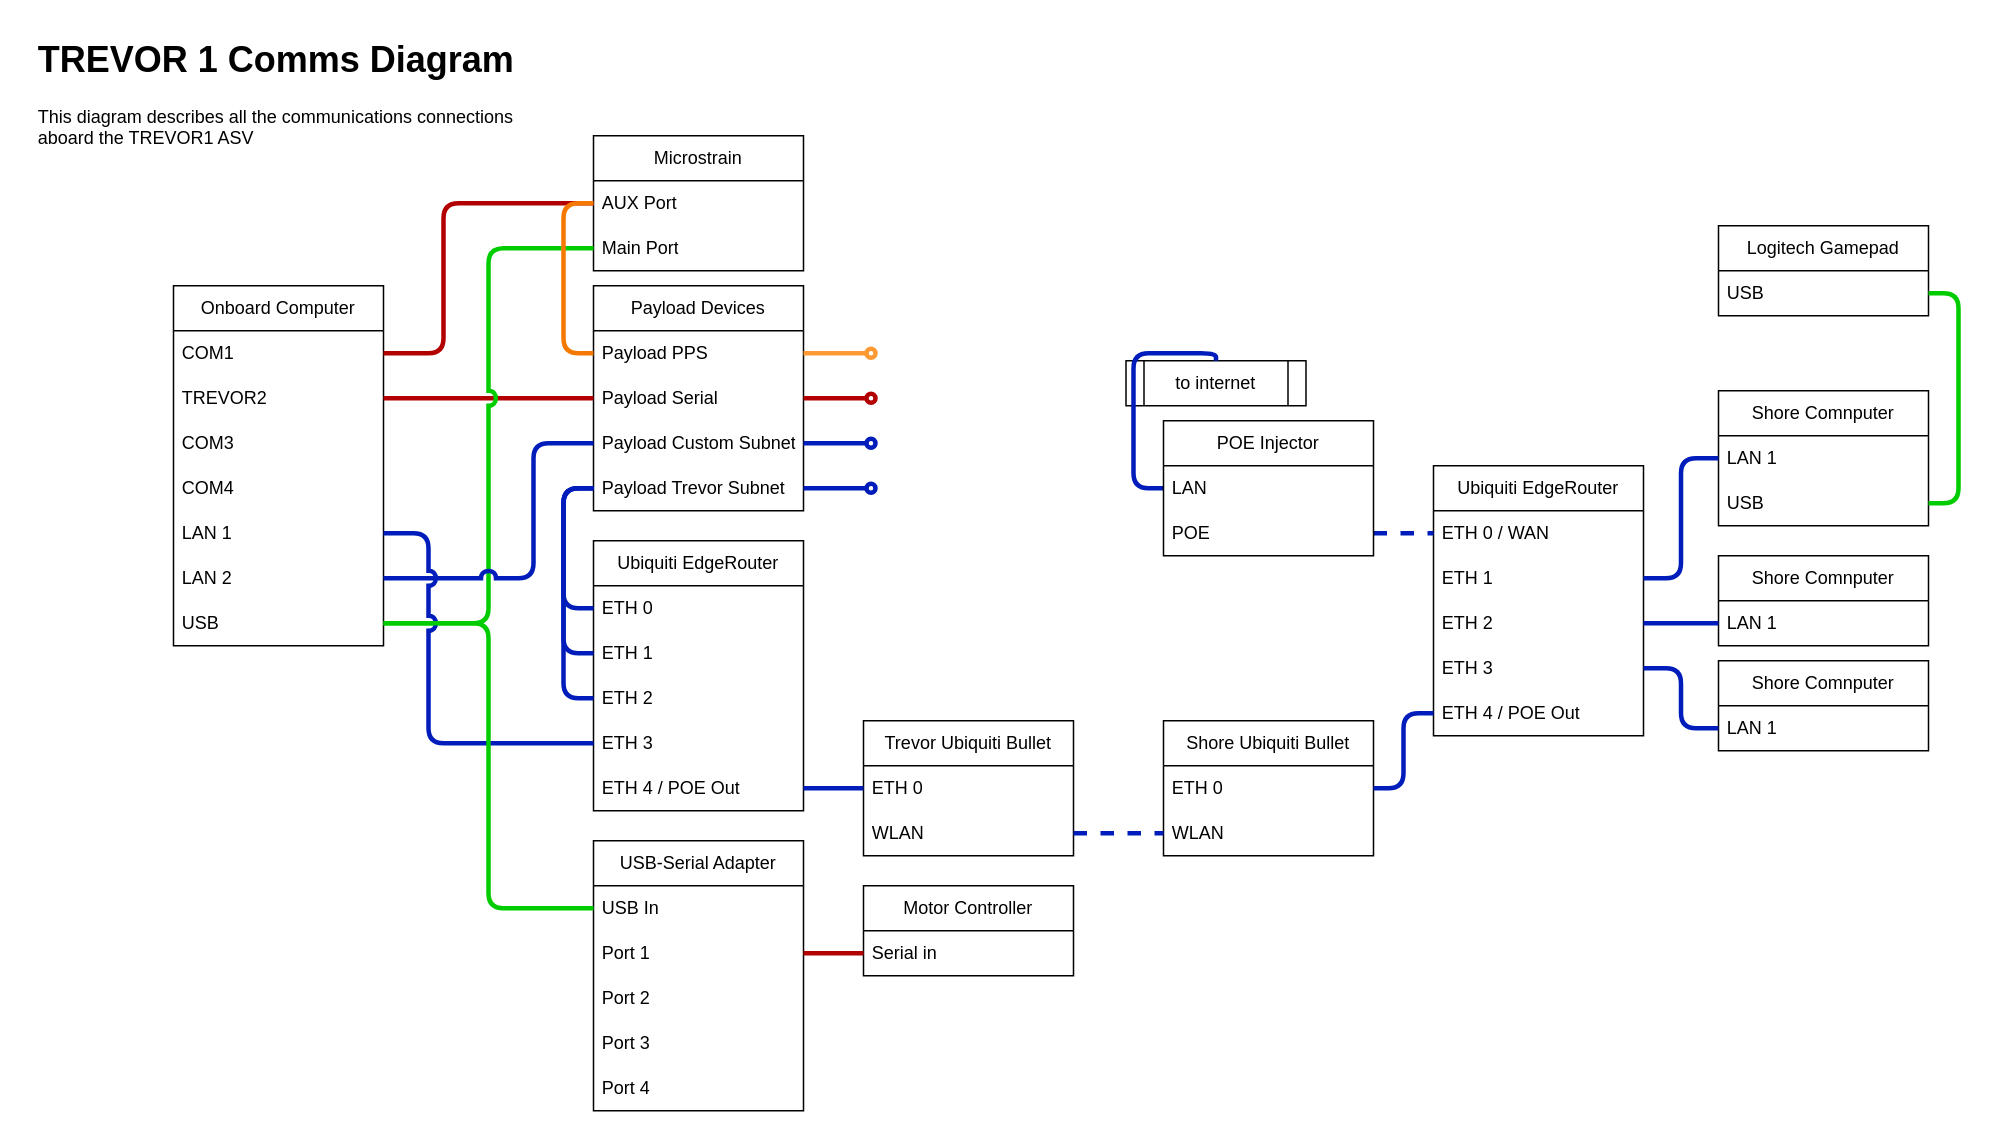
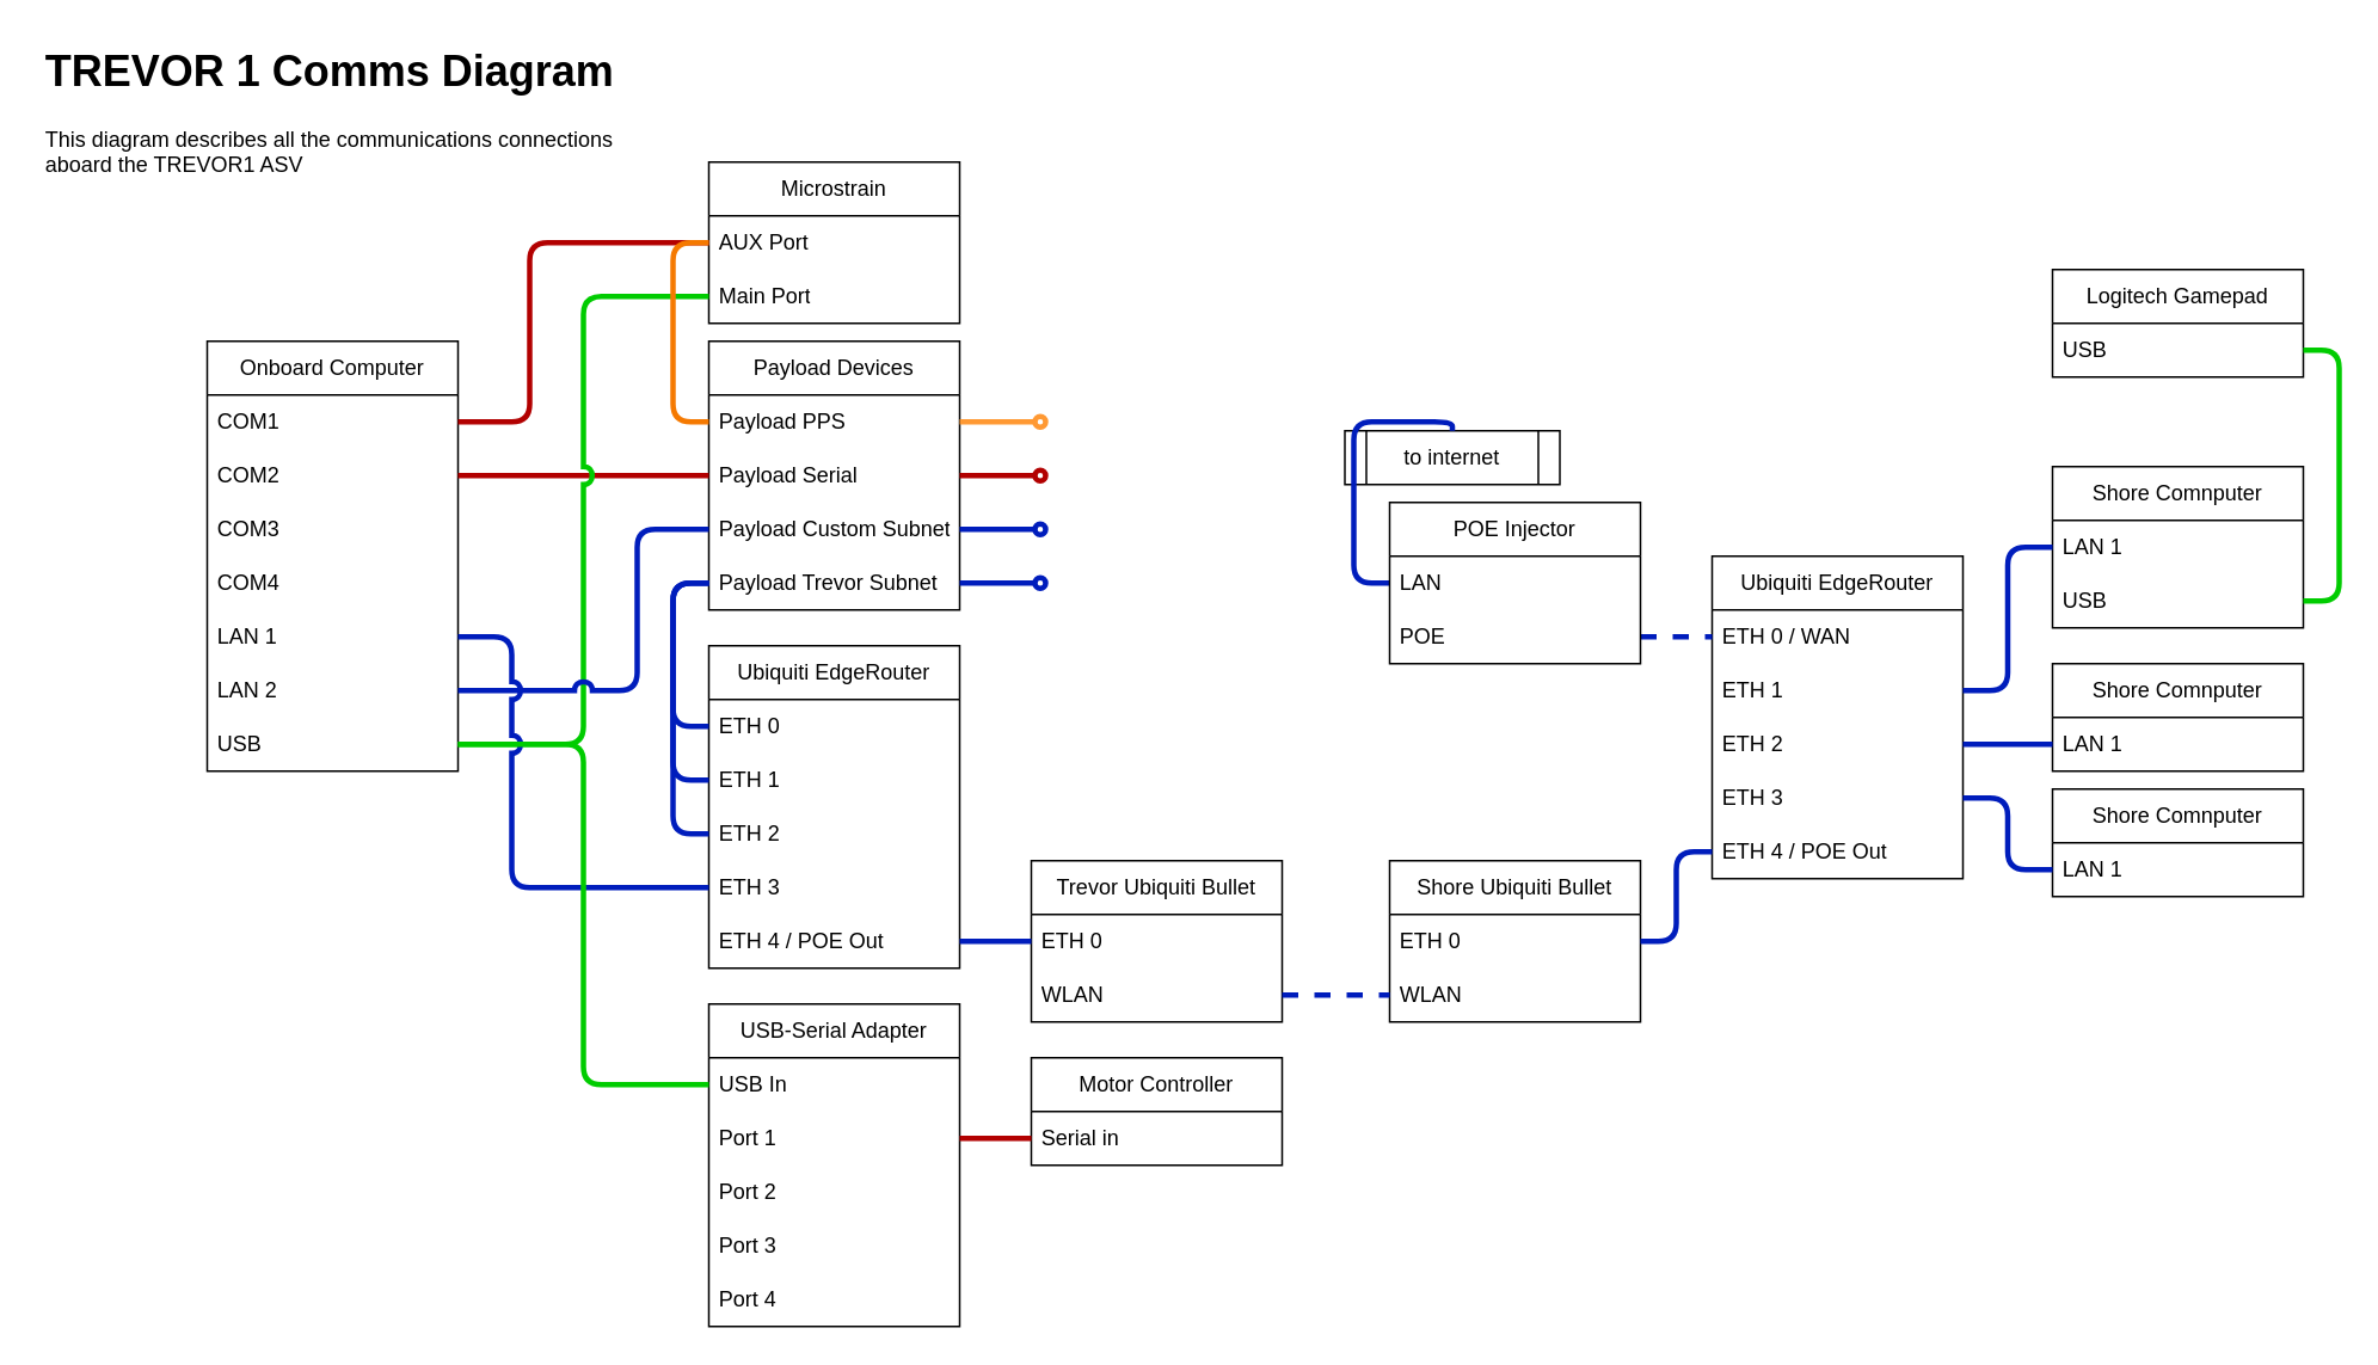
- <mxCell id="4" value="TREVOR2" style="text;strokeColor=none;fillColor=none;align=left;verticalAlign=middle;spacingLeft=4;spacingRight=4;overflow=hidden;points=[[0,0.5],[1,0.5]];portConstraint=eastwest;rotatable=0;whiteSpace=wrap;html=1;rounded=0;" vertex="1" parent="2"><mxGeometry y="60" width="140" height="30" as="geometry" /></mxCell>
+ <mxCell id="4" value="COM2" style="text;strokeColor=none;fillColor=none;align=left;verticalAlign=middle;spacingLeft=4;spacingRight=4;overflow=hidden;points=[[0,0.5],[1,0.5]];portConstraint=eastwest;rotatable=0;whiteSpace=wrap;html=1;rounded=0;" vertex="1" parent="2"><mxGeometry y="60" width="140" height="30" as="geometry" /></mxCell>
